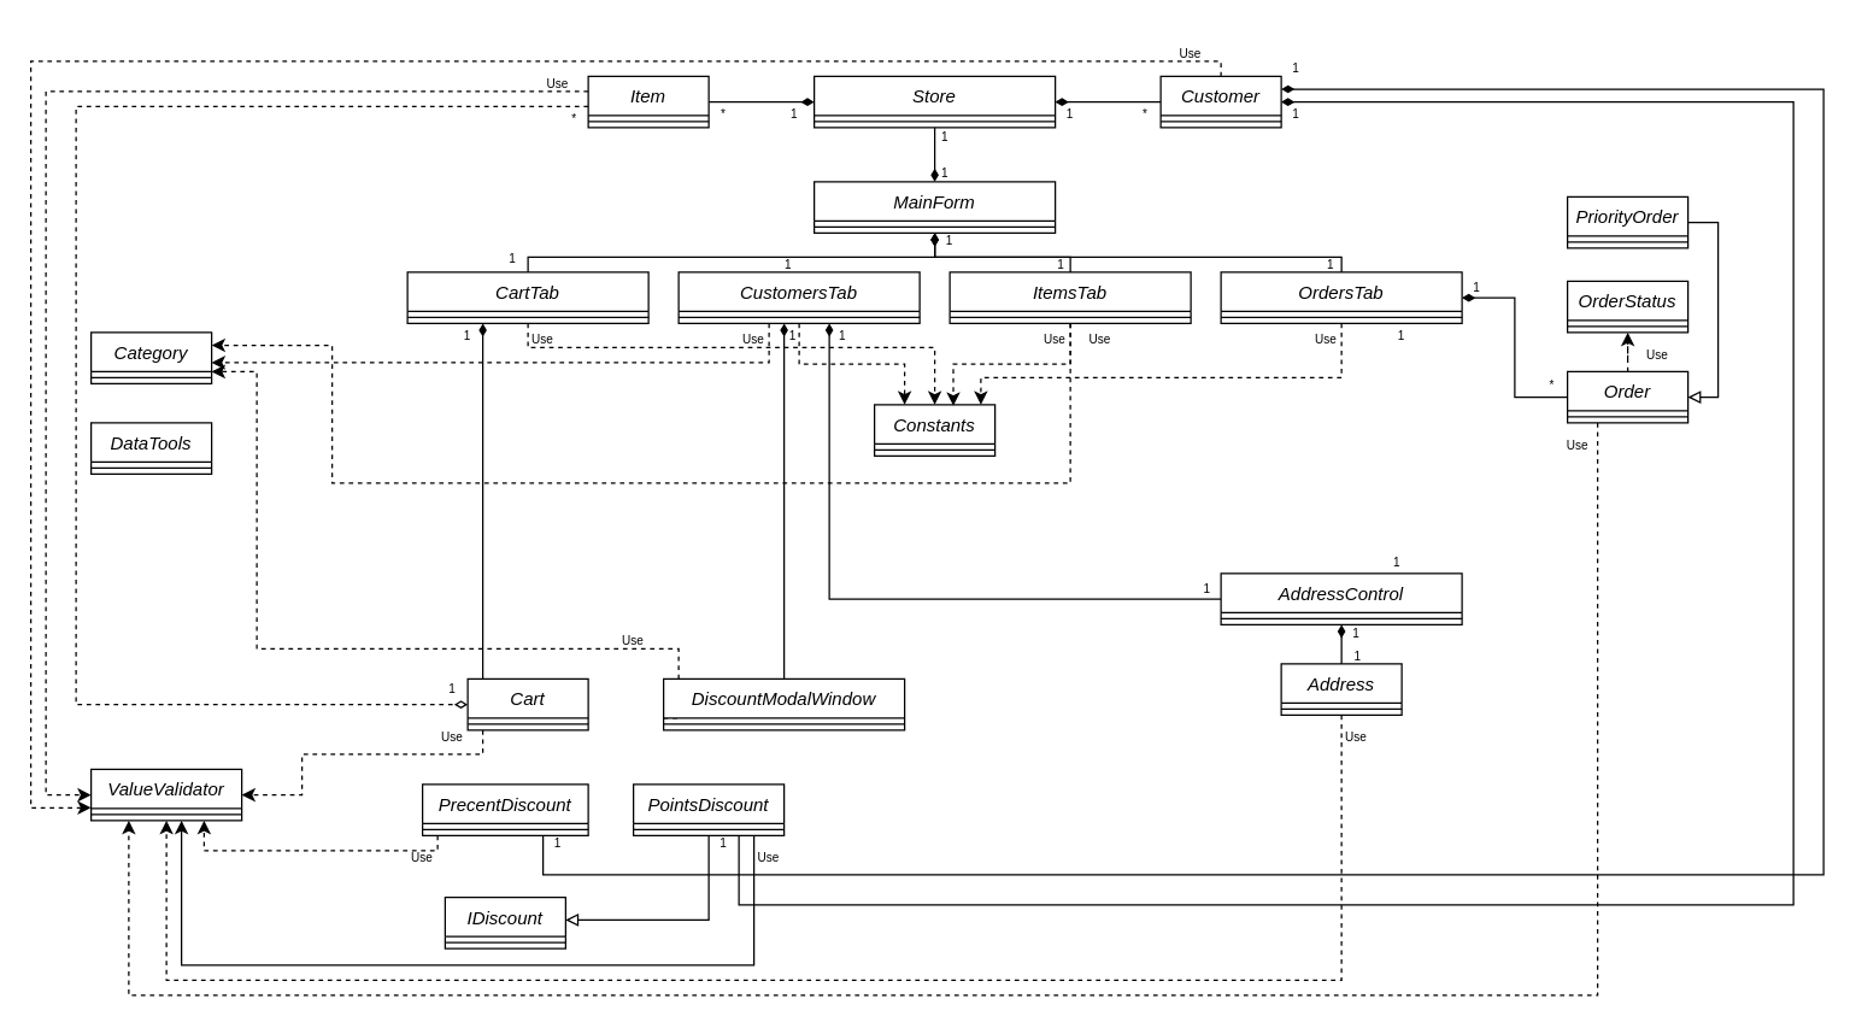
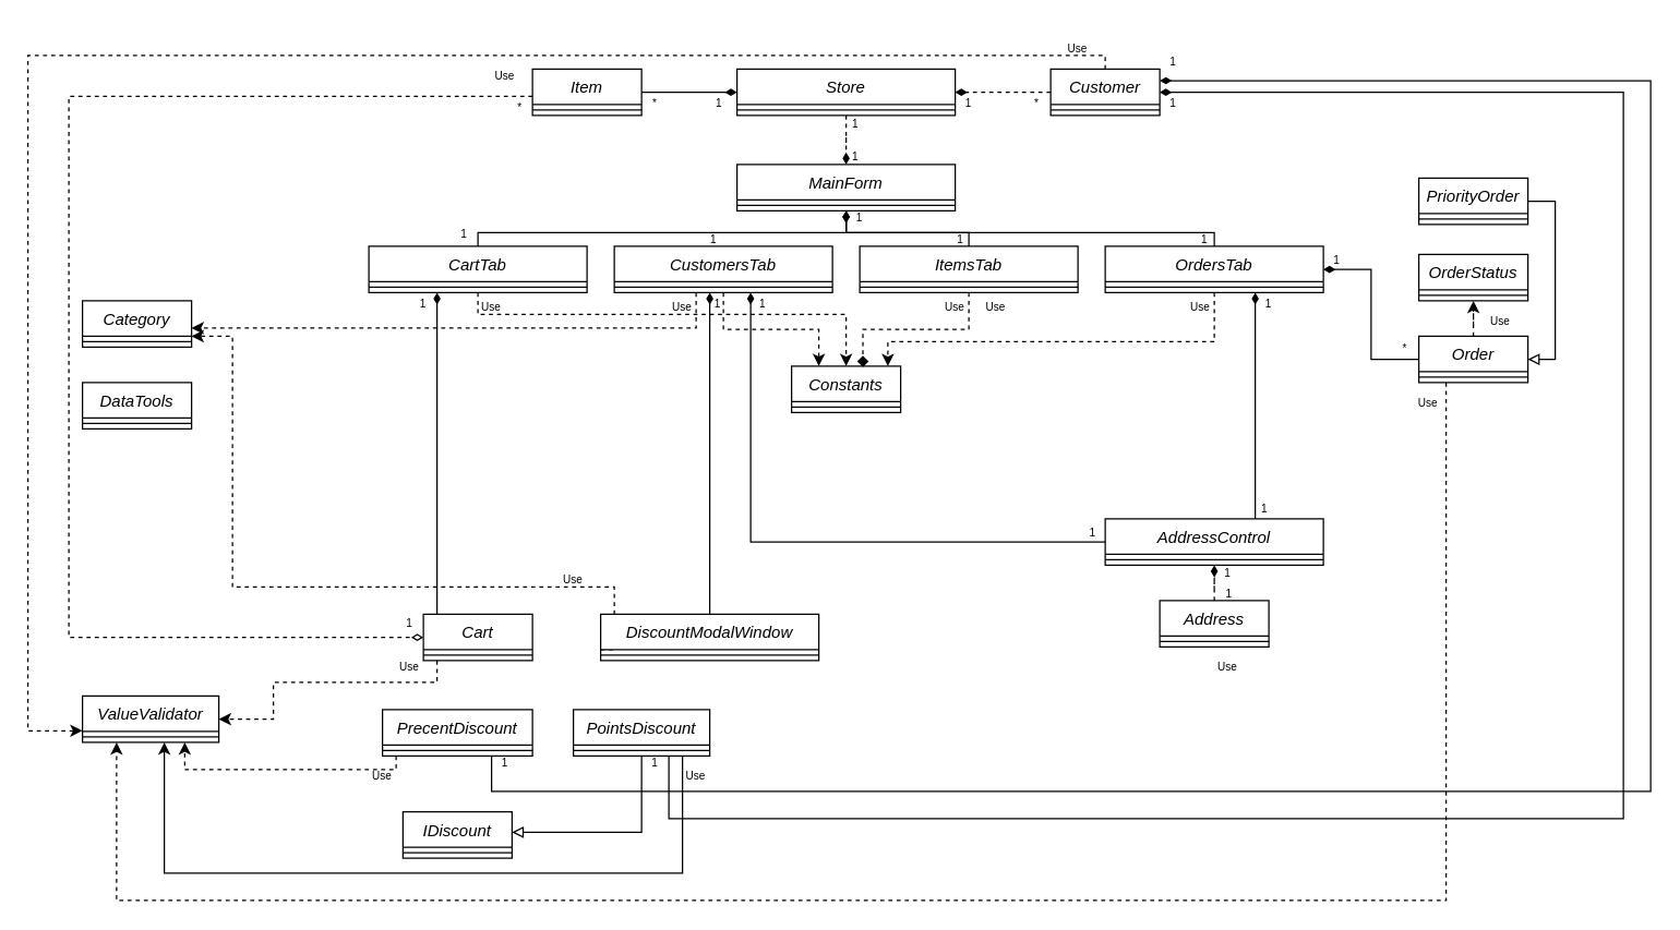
- <mxCell id="57" style="edgeStyle=orthogonalEdgeStyle;rounded=0;orthogonalLoop=1;jettySize=auto;html=1;endArrow=diamondThin;endFill=1;" parent="1" source="59" target="3" edge="1"><mxGeometry relative="1" as="geometry" /></mxCell>
+ <mxCell id="57" style="edgeStyle=orthogonalEdgeStyle;rounded=0;orthogonalLoop=1;jettySize=auto;html=1;endArrow=diamondThin;endFill=1;dashed=1;" parent="1" source="59" target="3" edge="1"><mxGeometry relative="1" as="geometry" /></mxCell>
- <mxCell id="2" style="edgeStyle=orthogonalEdgeStyle;rounded=0;orthogonalLoop=1;jettySize=auto;html=1;entryX=0.5;entryY=0;entryDx=0;entryDy=0;endArrow=diamondThin;endFill=1;" parent="1" source="3" target="5" edge="1"><mxGeometry relative="1" as="geometry" /></mxCell>
+ <mxCell id="2" style="edgeStyle=orthogonalEdgeStyle;rounded=0;orthogonalLoop=1;jettySize=auto;html=1;entryX=0.5;entryY=0;entryDx=0;entryDy=0;endArrow=diamondThin;endFill=1;dashed=1;" parent="1" source="3" target="5" edge="1"><mxGeometry relative="1" as="geometry" /></mxCell>
- <mxCell id="53" style="edgeStyle=orthogonalEdgeStyle;rounded=0;orthogonalLoop=1;jettySize=auto;html=1;entryX=0;entryY=0.5;entryDx=0;entryDy=0;dashed=1;" parent="1" source="55" target="76" edge="1"><mxGeometry relative="1" as="geometry"><Array as="points"><mxPoint x="30" y="60" /><mxPoint x="30" y="527" /></Array></mxGeometry></mxCell>
- <mxCell id="37" style="edgeStyle=orthogonalEdgeStyle;rounded=0;orthogonalLoop=1;jettySize=auto;html=1;entryX=0.654;entryY=0.02;entryDx=0;entryDy=0;entryPerimeter=0;dashed=1;" parent="1" source="9" target="25" edge="1"><mxGeometry relative="1" as="geometry" /></mxCell>
+ <mxCell id="37" style="edgeStyle=orthogonalEdgeStyle;rounded=0;orthogonalLoop=1;jettySize=auto;html=1;entryX=0.654;entryY=0.02;entryDx=0;entryDy=0;entryPerimeter=0;dashed=1;endArrow=diamond;" parent="1" source="9" target="25" edge="1"><mxGeometry relative="1" as="geometry" /></mxCell>
+ <mxCell id="44" style="edgeStyle=orthogonalEdgeStyle;rounded=0;orthogonalLoop=1;jettySize=auto;html=1;endArrow=diamondThin;endFill=1;" parent="1" source="46" target="19" edge="1"><mxGeometry relative="1" as="geometry"><Array as="points"><mxPoint x="920" y="290" /><mxPoint x="920" y="290" /></Array></mxGeometry></mxCell>
- <mxCell id="8" style="edgeStyle=orthogonalEdgeStyle;rounded=0;orthogonalLoop=1;jettySize=auto;html=1;entryX=1;entryY=0.25;entryDx=0;entryDy=0;dashed=1;" parent="1" source="9" target="23" edge="1"><mxGeometry relative="1" as="geometry"><Array as="points"><mxPoint x="710" y="320" /><mxPoint x="220" y="320" /><mxPoint x="220" y="229" /></Array></mxGeometry></mxCell>
- <mxCell id="48" style="edgeStyle=orthogonalEdgeStyle;rounded=0;orthogonalLoop=1;jettySize=auto;html=1;endArrow=diamondThin;endFill=1;" parent="1" source="50" target="46" edge="1"><mxGeometry relative="1" as="geometry" /></mxCell>
+ <mxCell id="48" style="edgeStyle=orthogonalEdgeStyle;rounded=0;orthogonalLoop=1;jettySize=auto;html=1;endArrow=diamondThin;endFill=1;dashed=1;" parent="1" source="50" target="46" edge="1"><mxGeometry relative="1" as="geometry" /></mxCell>
- <mxCell id="49" style="edgeStyle=orthogonalEdgeStyle;rounded=0;orthogonalLoop=1;jettySize=auto;html=1;entryX=0.5;entryY=1;entryDx=0;entryDy=0;dashed=1;" parent="1" source="50" target="76" edge="1"><mxGeometry relative="1" as="geometry"><Array as="points"><mxPoint x="890" y="650" /><mxPoint x="110" y="650" /></Array></mxGeometry></mxCell>
